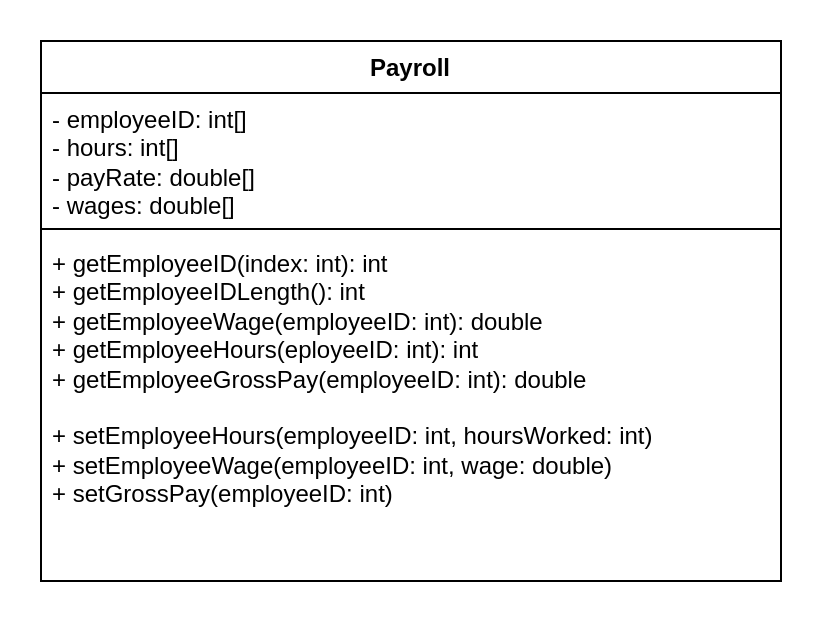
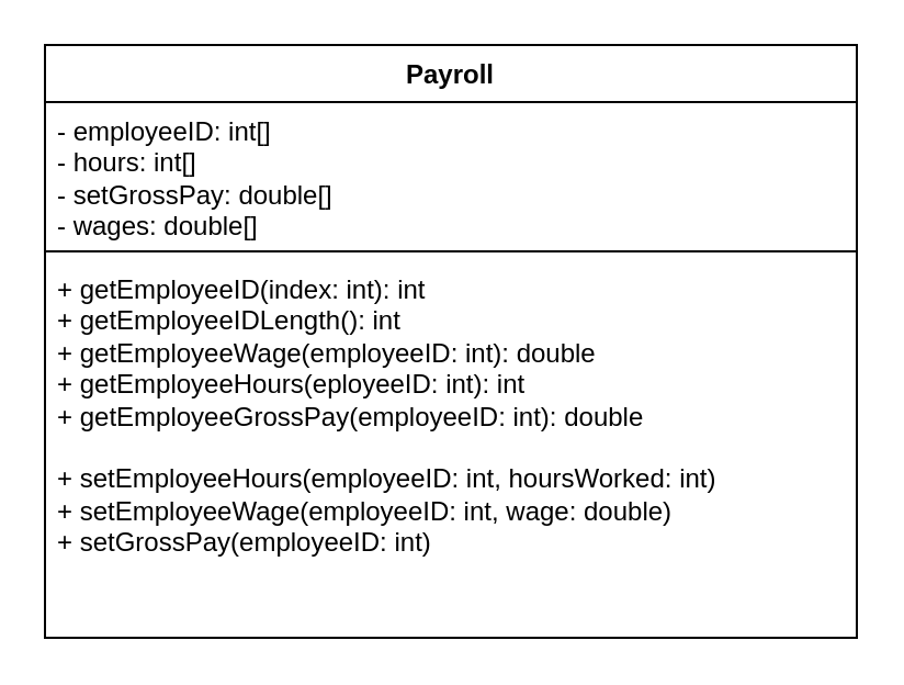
- <mxCell id="3" value="&lt;div&gt;- employeeID: int[]&lt;/div&gt;&lt;div&gt;- hours: int[]&lt;/div&gt;&lt;div&gt;- payRate: double[]&lt;br&gt;&lt;/div&gt;&lt;div&gt;- wages: double[]&lt;br&gt;&lt;/div&gt;" style="text;strokeColor=none;fillColor=none;align=left;verticalAlign=top;spacingLeft=4;spacingRight=4;overflow=hidden;rotatable=0;points=[[0,0.5],[1,0.5]];portConstraint=eastwest;whiteSpace=wrap;html=1;" vertex="1" parent="2"><mxGeometry y="26" width="370" height="64" as="geometry" /></mxCell>
+ <mxCell id="3" value="&lt;div&gt;- employeeID: int[]&lt;/div&gt;&lt;div&gt;- hours: int[]&lt;/div&gt;&lt;div&gt;- setGrossPay: double[]&lt;br&gt;&lt;/div&gt;&lt;div&gt;- wages: double[]&lt;br&gt;&lt;/div&gt;" style="text;strokeColor=none;fillColor=none;align=left;verticalAlign=top;spacingLeft=4;spacingRight=4;overflow=hidden;rotatable=0;points=[[0,0.5],[1,0.5]];portConstraint=eastwest;whiteSpace=wrap;html=1;" vertex="1" parent="2"><mxGeometry y="26" width="370" height="64" as="geometry" /></mxCell>
